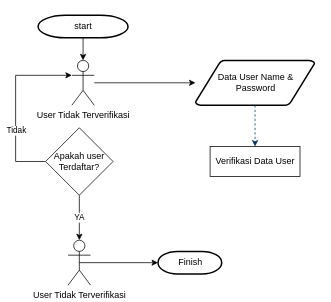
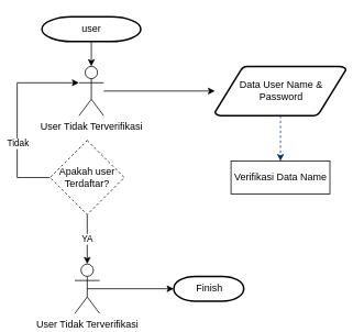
- <mxCell id="3" value="start" style="shape=mxgraph.flowchart.terminator;strokeWidth=2;gradientColor=none;gradientDirection=north;fontStyle=0;html=1;" vertex="1" parent="1"><mxGeometry x="50" y="20" width="120" height="30" as="geometry" /></mxCell>
+ <mxCell id="3" value="user" style="shape=mxgraph.flowchart.terminator;strokeWidth=2;gradientColor=none;gradientDirection=north;fontStyle=0;html=1;" vertex="1" parent="1"><mxGeometry x="50" y="20" width="120" height="30" as="geometry" /></mxCell>
- <mxCell id="10" value="Apakah user Terdaftar?" style="rhombus;whiteSpace=wrap;html=1;" vertex="1" parent="1"><mxGeometry x="60" y="170" width="90" height="90" as="geometry" /></mxCell>
+ <mxCell id="10" value="Apakah user Terdaftar?" style="rhombus;whiteSpace=wrap;html=1;dashed=1;" vertex="1" parent="1"><mxGeometry x="60" y="170" width="90" height="90" as="geometry" /></mxCell>
- <mxCell id="6" value="Verifikasi Data User" style="rounded=0;whiteSpace=wrap;html=1;" vertex="1" parent="1"><mxGeometry x="279.5" y="195" width="120" height="40" as="geometry" /></mxCell>
+ <mxCell id="6" value="Verifikasi Data Name" style="rounded=0;whiteSpace=wrap;html=1;" vertex="1" parent="1"><mxGeometry x="279.5" y="195" width="120" height="40" as="geometry" /></mxCell>
